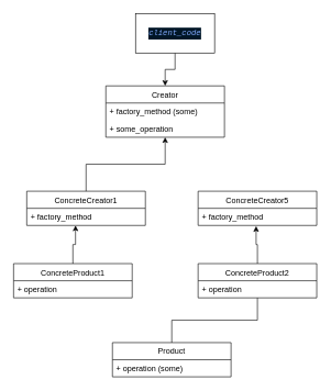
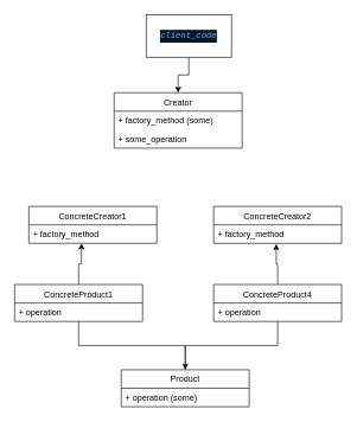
- <mxCell id="5" style="edgeStyle=orthogonalEdgeStyle;rounded=0;orthogonalLoop=1;jettySize=auto;html=1;entryX=0.5;entryY=1;entryDx=0;entryDy=0;entryPerimeter=0;" edge="1" parent="1" source="6" target="4"><mxGeometry relative="1" as="geometry" /></mxCell>
- <mxCell id="8" value="ConcreteCreator5" style="swimlane;fontStyle=0;childLayout=stackLayout;horizontal=1;startSize=26;fillColor=none;horizontalStack=0;resizeParent=1;resizeParentMax=0;resizeLast=0;collapsible=1;marginBottom=0;" vertex="1" parent="1"><mxGeometry x="300" y="290" width="180" height="52" as="geometry" /></mxCell>
+ <mxCell id="8" value="ConcreteCreator2" style="swimlane;fontStyle=0;childLayout=stackLayout;horizontal=1;startSize=26;fillColor=none;horizontalStack=0;resizeParent=1;resizeParentMax=0;resizeLast=0;collapsible=1;marginBottom=0;" vertex="1" parent="1"><mxGeometry x="300" y="290" width="180" height="52" as="geometry" /></mxCell>
- <mxCell id="16" value="ConcreteProduct2" style="swimlane;fontStyle=0;childLayout=stackLayout;horizontal=1;startSize=26;fillColor=none;horizontalStack=0;resizeParent=1;resizeParentMax=0;resizeLast=0;collapsible=1;marginBottom=0;" vertex="1" parent="1"><mxGeometry x="300" y="400" width="180" height="52" as="geometry" /></mxCell>
+ <mxCell id="16" value="ConcreteProduct4" style="swimlane;fontStyle=0;childLayout=stackLayout;horizontal=1;startSize=26;fillColor=none;horizontalStack=0;resizeParent=1;resizeParentMax=0;resizeLast=0;collapsible=1;marginBottom=0;" vertex="1" parent="1"><mxGeometry x="300" y="400" width="180" height="52" as="geometry" /></mxCell>
+ <mxCell id="11" style="edgeStyle=orthogonalEdgeStyle;rounded=0;orthogonalLoop=1;jettySize=auto;html=1;entryX=0.5;entryY=0;entryDx=0;entryDy=0;" edge="1" parent="1" source="12" target="18"><mxGeometry relative="1" as="geometry" /></mxCell>
